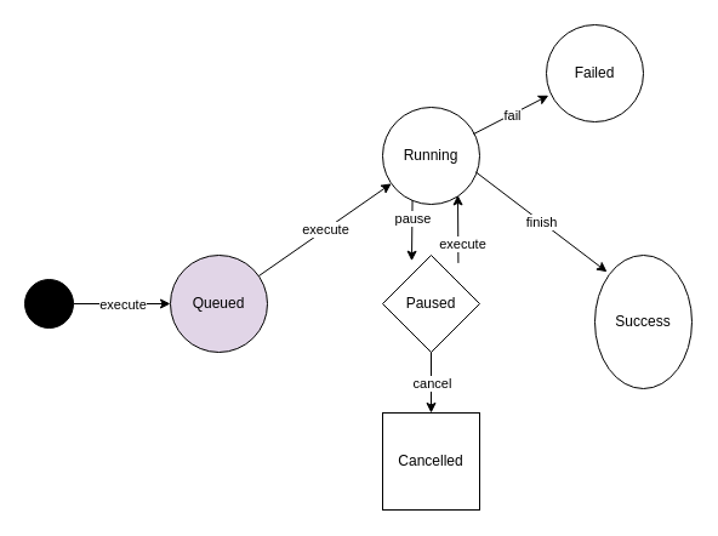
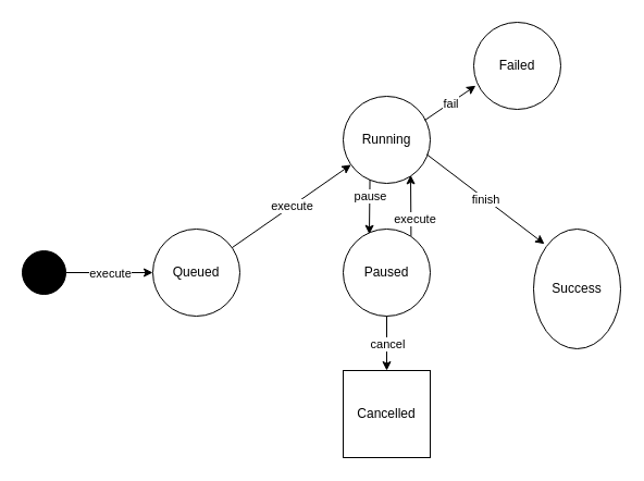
- <mxCell id="3" value="Failed" style="ellipse;whiteSpace=wrap;html=1;aspect=fixed;" vertex="1" parent="1"><mxGeometry x="450" y="20" width="80" height="80" as="geometry" /></mxCell>
+ <mxCell id="3" value="Failed" style="ellipse;whiteSpace=wrap;html=1;aspect=fixed;" vertex="1" parent="1"><mxGeometry x="435" y="20" width="80" height="80" as="geometry" /></mxCell>
- <mxCell id="2" value="Queued" style="ellipse;whiteSpace=wrap;html=1;aspect=fixed;fillColor=#e1d5e7;" vertex="1" parent="1"><mxGeometry x="140" y="210" width="80" height="80" as="geometry" /></mxCell>
+ <mxCell id="2" value="Queued" style="ellipse;whiteSpace=wrap;html=1;aspect=fixed;" vertex="1" parent="1"><mxGeometry x="140" y="210" width="80" height="80" as="geometry" /></mxCell>
- <mxCell id="5" value="Paused" style="rhombus;whiteSpace=wrap;html=1;aspect=fixed;" vertex="1" parent="1"><mxGeometry x="315" y="210" width="80" height="80" as="geometry" /></mxCell>
+ <mxCell id="5" value="Paused" style="ellipse;whiteSpace=wrap;html=1;aspect=fixed;" vertex="1" parent="1"><mxGeometry x="315" y="210" width="80" height="80" as="geometry" /></mxCell>
